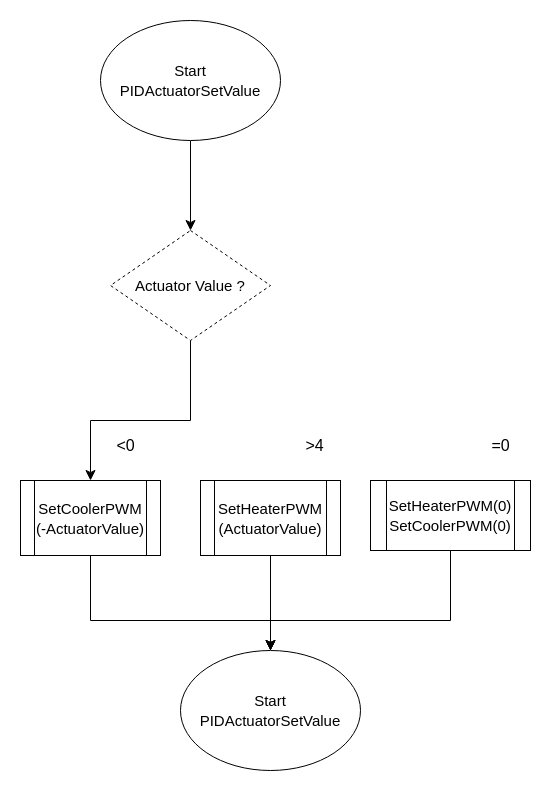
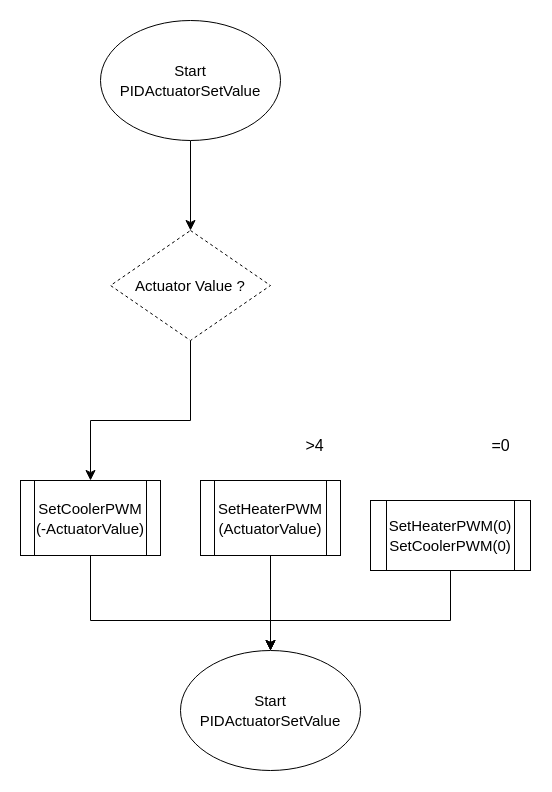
- <mxCell id="8" value="&amp;lt;0" style="text;html=1;align=center;verticalAlign=middle;resizable=0;points=[];autosize=1;strokeColor=none;fillColor=none;fontSize=16;" vertex="1" parent="1"><mxGeometry x="105" y="430" width="40" height="30" as="geometry" /></mxCell>
- <mxCell id="13" value="&lt;span style=&quot;font-size: 15px;&quot;&gt;SetHeaterPWM(0)&lt;br&gt;SetCoolerPWM(0)&lt;br&gt;&lt;/span&gt;" style="shape=process;whiteSpace=wrap;html=1;backgroundOutline=1;fontSize=16;" vertex="1" parent="1"><mxGeometry x="370" y="480" width="160" height="70" as="geometry" /></mxCell>
+ <mxCell id="13" value="&lt;span style=&quot;font-size: 15px;&quot;&gt;SetHeaterPWM(0)&lt;br&gt;SetCoolerPWM(0)&lt;br&gt;&lt;/span&gt;" style="shape=process;whiteSpace=wrap;html=1;backgroundOutline=1;fontSize=16;" vertex="1" parent="1"><mxGeometry x="370" y="500" width="160" height="70" as="geometry" /></mxCell>
